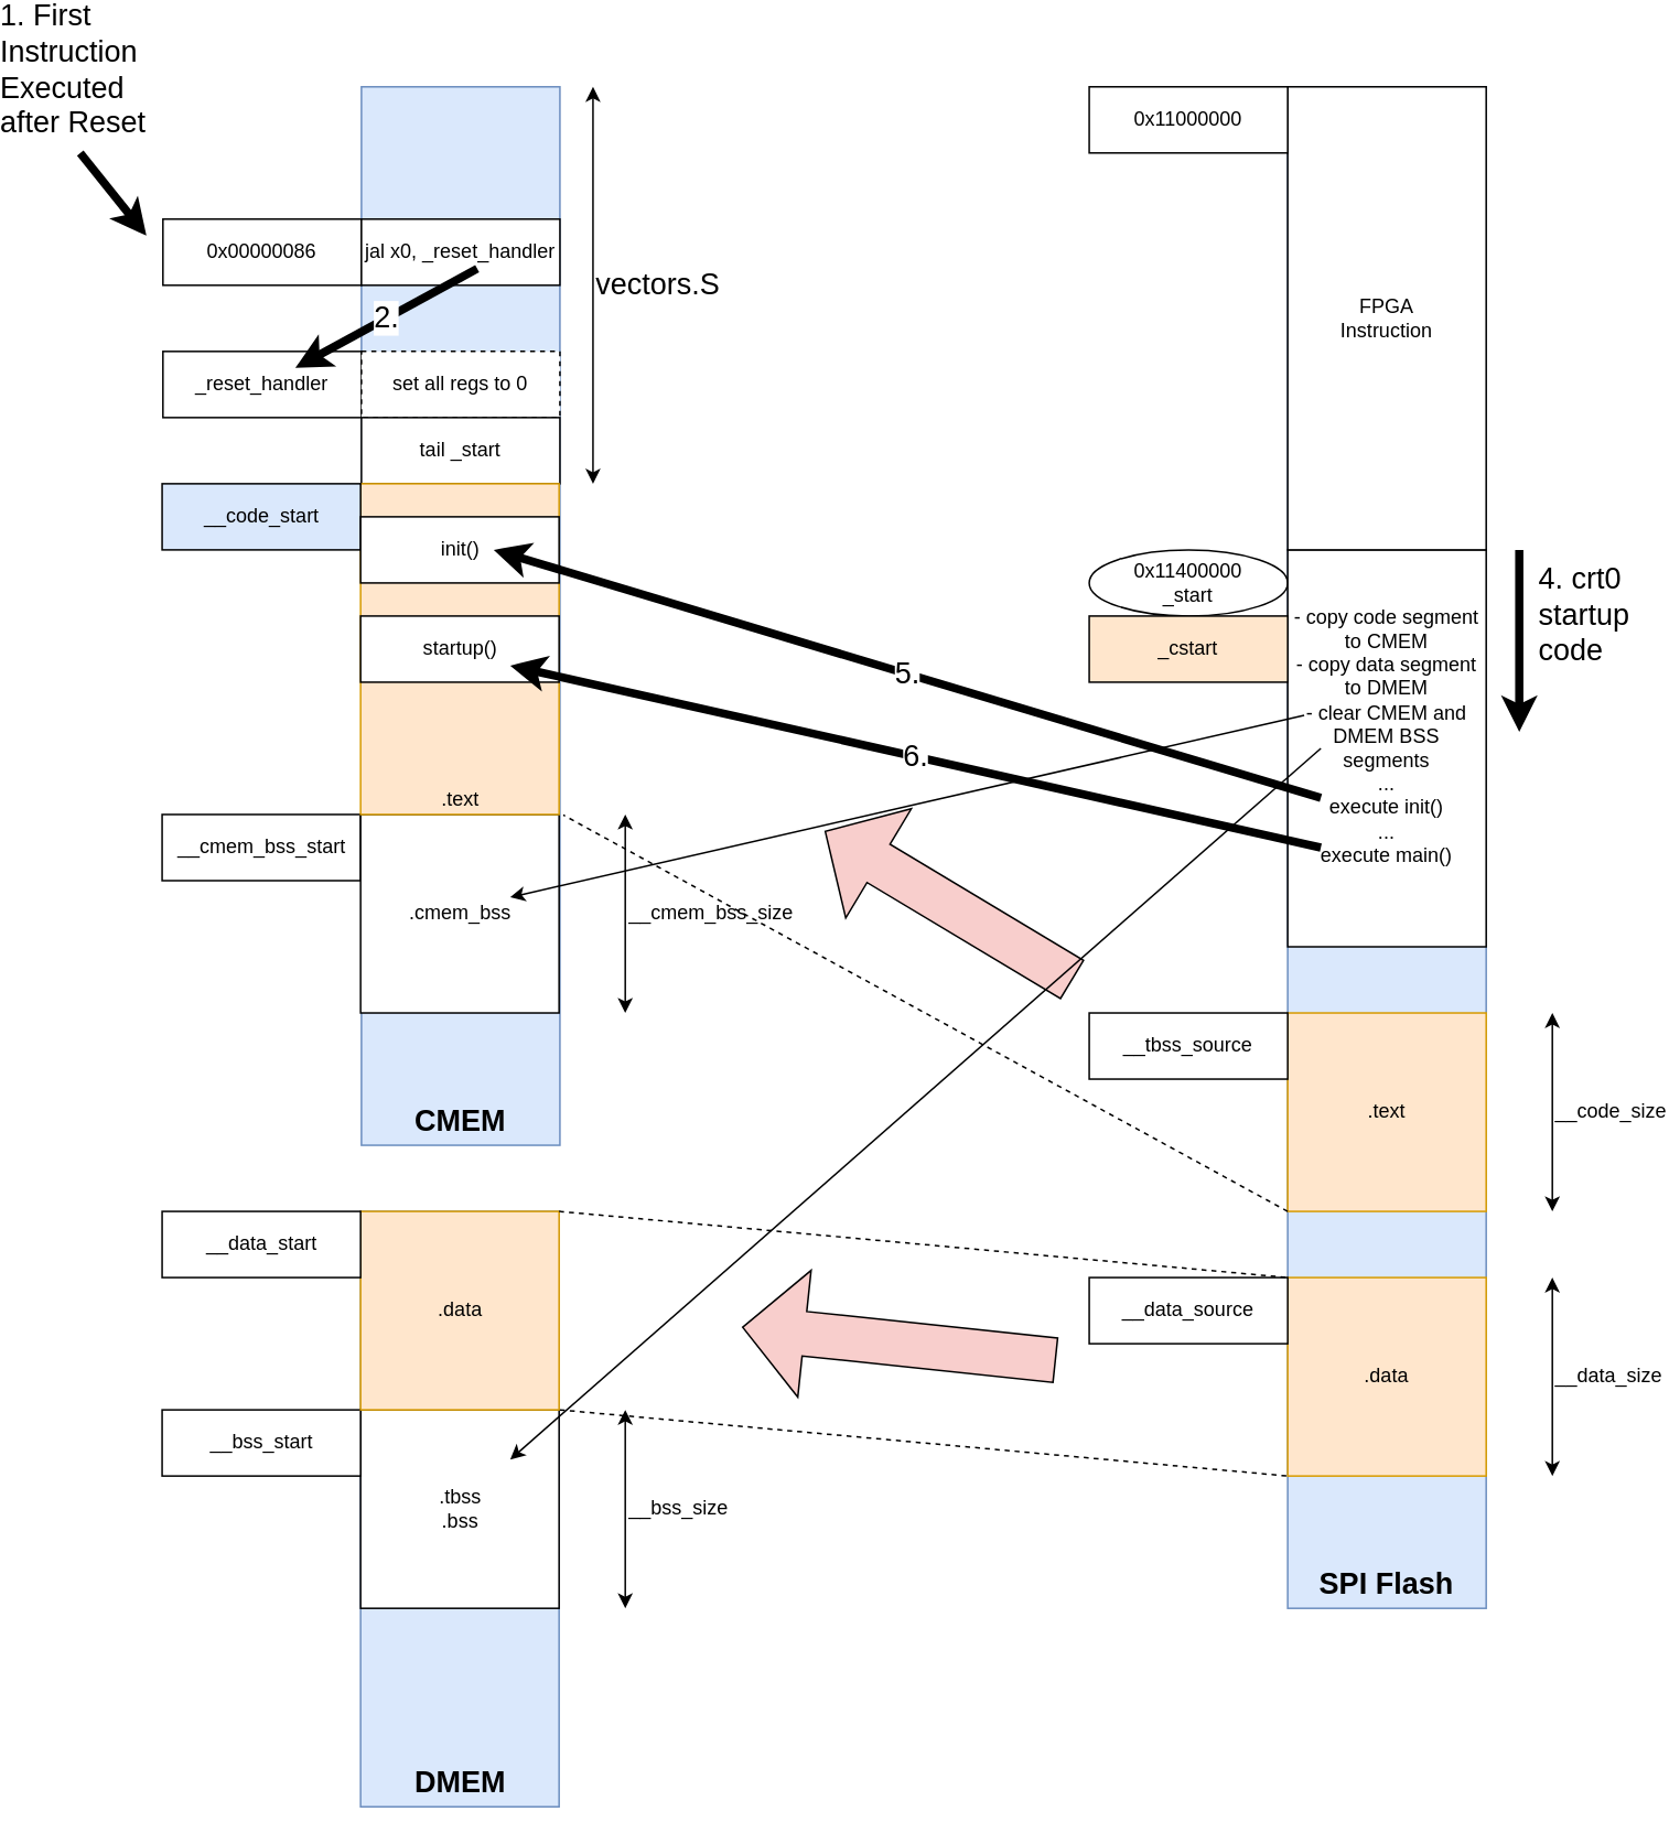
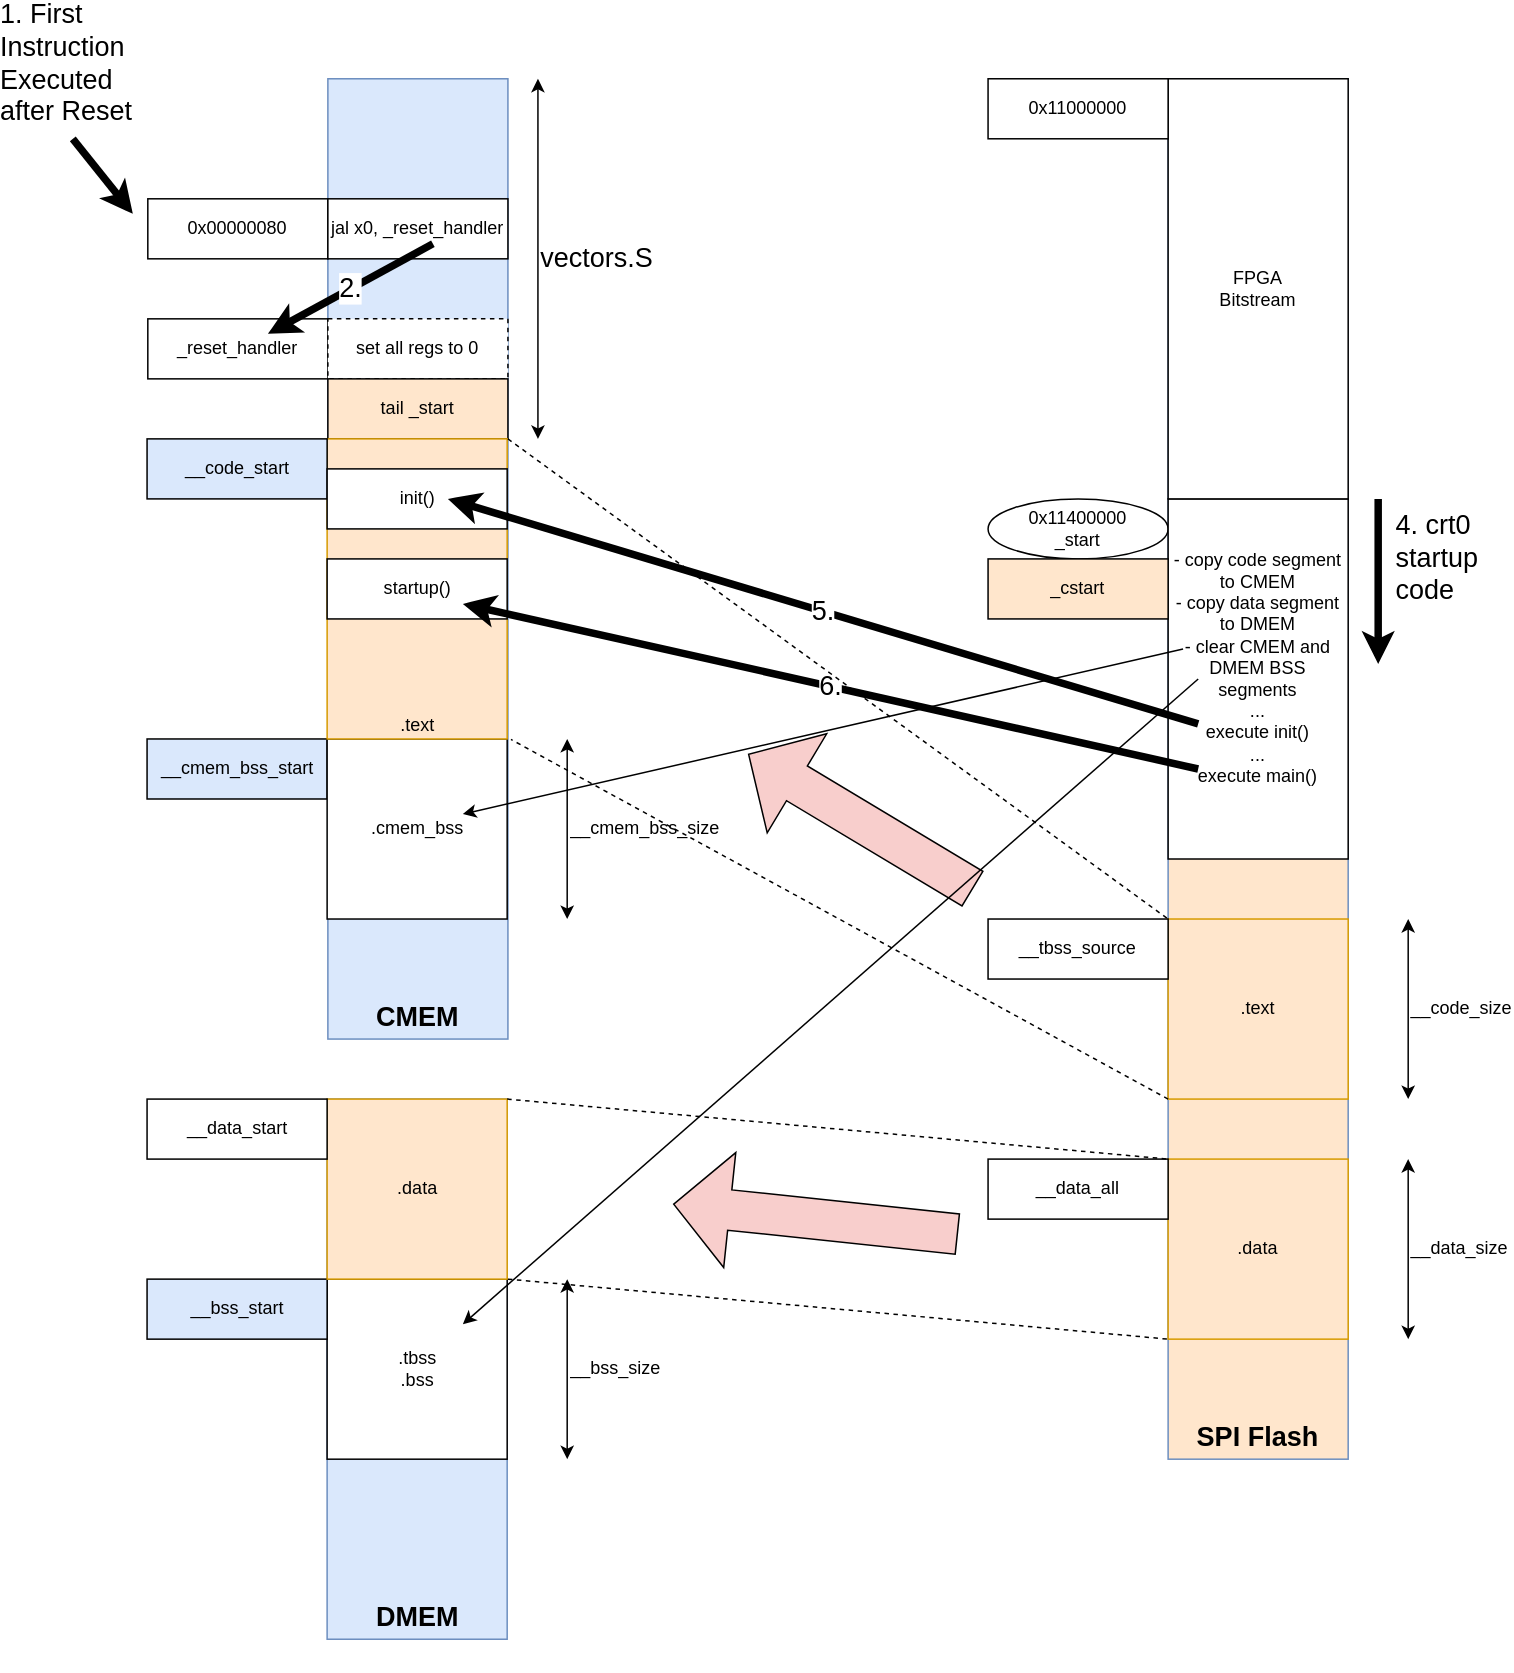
- <mxCell id="6" value="0x00000086" style="rounded=0;whiteSpace=wrap;html=1;" parent="1" vertex="1"><mxGeometry x="70" y="100" width="120" height="40" as="geometry" /></mxCell>
+ <mxCell id="6" value="0x00000080" style="rounded=0;whiteSpace=wrap;html=1;" parent="1" vertex="1"><mxGeometry x="70" y="100" width="120" height="40" as="geometry" /></mxCell>
- <mxCell id="26" value="FPGA&lt;div&gt;Instruction&lt;/div&gt;" style="rounded=0;whiteSpace=wrap;html=1;" parent="1" vertex="1"><mxGeometry x="750" y="20" width="120" height="280" as="geometry" /></mxCell>
+ <mxCell id="26" value="FPGA&lt;div&gt;Bitstream&lt;/div&gt;" style="rounded=0;whiteSpace=wrap;html=1;" parent="1" vertex="1"><mxGeometry x="750" y="20" width="120" height="280" as="geometry" /></mxCell>
- <mxCell id="10" value="tail _start" style="rounded=0;whiteSpace=wrap;html=1;" parent="1" vertex="1"><mxGeometry x="190" y="220" width="120" height="40" as="geometry" /></mxCell>
+ <mxCell id="10" value="tail _start" style="rounded=0;whiteSpace=wrap;html=1;fillColor=#ffe6cc;" parent="1" vertex="1"><mxGeometry x="190" y="220" width="120" height="40" as="geometry" /></mxCell>
- <mxCell id="17" value="__cmem_bss_start" style="rounded=0;whiteSpace=wrap;html=1;" parent="1" vertex="1"><mxGeometry x="69.5" y="460" width="120" height="40" as="geometry" /></mxCell>
+ <mxCell id="17" value="__cmem_bss_start" style="rounded=0;whiteSpace=wrap;html=1;fillColor=#dae8fc;" parent="1" vertex="1"><mxGeometry x="69.5" y="460" width="120" height="40" as="geometry" /></mxCell>
+ <mxCell id="40" value="" style="endArrow=none;html=1;rounded=0;entryX=1;entryY=0;entryDx=0;entryDy=0;exitX=1;exitY=1;exitDx=0;exitDy=0;dashed=1;" parent="1" source="10" target="15" edge="1"><mxGeometry width="50" height="50" relative="1" as="geometry"><mxPoint x="570" y="630" as="sourcePoint" /><mxPoint x="620" y="580" as="targetPoint" /></mxGeometry></mxCell>
- <mxCell id="21" value="__data_source" style="rounded=0;whiteSpace=wrap;html=1;" parent="1" vertex="1"><mxGeometry x="630" y="740" width="120" height="40" as="geometry" /></mxCell>
+ <mxCell id="21" value="__data_all" style="rounded=0;whiteSpace=wrap;html=1;" parent="1" vertex="1"><mxGeometry x="630" y="740" width="120" height="40" as="geometry" /></mxCell>
- <mxCell id="24" value="__bss_start" style="rounded=0;whiteSpace=wrap;html=1;" parent="1" vertex="1"><mxGeometry x="69.5" y="820" width="120" height="40" as="geometry" /></mxCell>
+ <mxCell id="24" value="__bss_start" style="rounded=0;whiteSpace=wrap;html=1;fillColor=#dae8fc;" parent="1" vertex="1"><mxGeometry x="69.5" y="820" width="120" height="40" as="geometry" /></mxCell>
- <mxCell id="5" value="&lt;font style=&quot;font-size: 18px;&quot;&gt;&lt;b&gt;SPI Flash&lt;/b&gt;&lt;/font&gt;" style="rounded=0;whiteSpace=wrap;html=1;fillColor=#dae8fc;strokeColor=#6c8ebf;verticalAlign=bottom;" parent="1" vertex="1"><mxGeometry x="750" y="20" width="120" height="920" as="geometry" /></mxCell>
+ <mxCell id="5" value="&lt;font style=&quot;font-size: 18px;&quot;&gt;&lt;b&gt;SPI Flash&lt;/b&gt;&lt;/font&gt;" style="rounded=0;whiteSpace=wrap;html=1;fillColor=#ffe6cc;strokeColor=#6c8ebf;verticalAlign=bottom;" parent="1" vertex="1"><mxGeometry x="750" y="20" width="120" height="920" as="geometry" /></mxCell>
